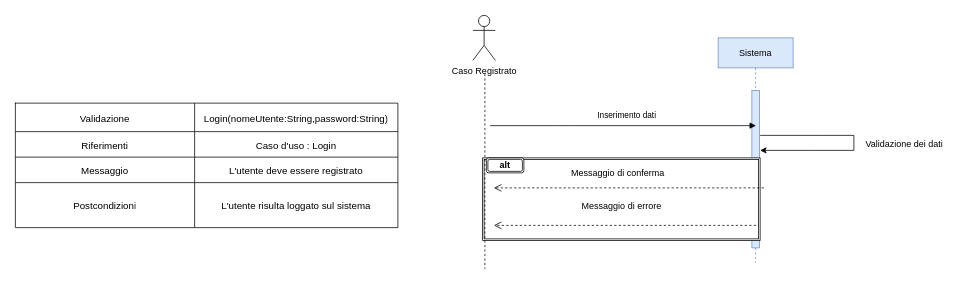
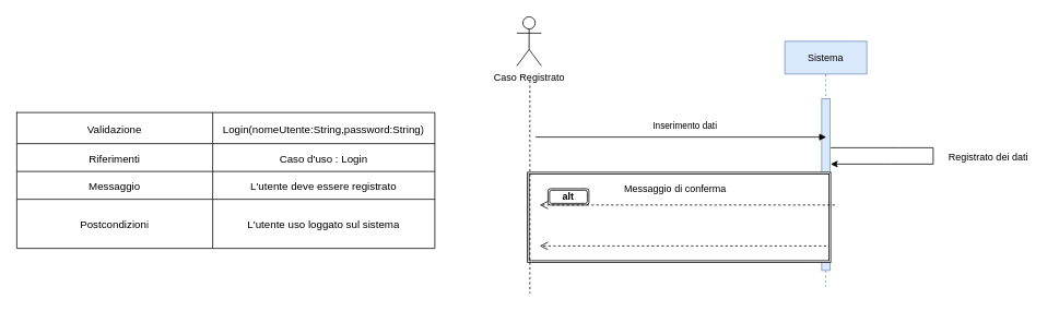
- <mxCell id="8" value="Validazione dei dati" style="text;html=1;align=center;verticalAlign=middle;resizable=0;points=[];autosize=1;strokeColor=none;fillColor=none;" vertex="1" parent="1"><mxGeometry x="1140" y="177" width="130" height="30" as="geometry" /></mxCell>
+ <mxCell id="8" value="Registrato dei dati" style="text;html=1;align=center;verticalAlign=middle;resizable=0;points=[];autosize=1;strokeColor=none;fillColor=none;" vertex="1" parent="1"><mxGeometry x="1140" y="177" width="130" height="30" as="geometry" /></mxCell>
- <mxCell id="11" value="&lt;b&gt;alt&lt;/b&gt;" style="shape=ext;double=1;rounded=1;whiteSpace=wrap;html=1;" vertex="1" parent="1"><mxGeometry x="648" y="210" width="50" height="20" as="geometry" /></mxCell>
+ <mxCell id="11" value="&lt;b&gt;alt&lt;/b&gt;" style="shape=ext;double=1;rounded=1;whiteSpace=wrap;html=1;" vertex="1" parent="1"><mxGeometry x="668" y="230" width="50" height="20" as="geometry" /></mxCell>
- <mxCell id="28" value="&lt;span style=&quot;font-size: 13px;&quot;&gt;L'utente risulta loggato sul sistema&lt;/span&gt;" style="shape=partialRectangle;html=1;whiteSpace=wrap;connectable=0;strokeColor=inherit;overflow=hidden;fillColor=none;top=0;left=0;bottom=0;right=0;pointerEvents=1;fontSize=16;" vertex="1" parent="26"><mxGeometry x="239" width="271" height="60" as="geometry"><mxRectangle width="271" height="60" as="alternateBounds" /></mxGeometry></mxCell>
+ <mxCell id="28" value="&lt;span style=&quot;font-size: 13px;&quot;&gt;L'utente uso loggato sul sistema&lt;/span&gt;" style="shape=partialRectangle;html=1;whiteSpace=wrap;connectable=0;strokeColor=inherit;overflow=hidden;fillColor=none;top=0;left=0;bottom=0;right=0;pointerEvents=1;fontSize=16;" vertex="1" parent="26"><mxGeometry x="239" width="271" height="60" as="geometry"><mxRectangle width="271" height="60" as="alternateBounds" /></mxGeometry></mxCell>
- <mxCell id="10" value="Messaggio di errore" style="text;html=1;align=center;verticalAlign=middle;resizable=0;points=[];autosize=1;strokeColor=none;fillColor=none;" vertex="1" parent="1"><mxGeometry x="763" y="260" width="130" height="30" as="geometry" /></mxCell>
